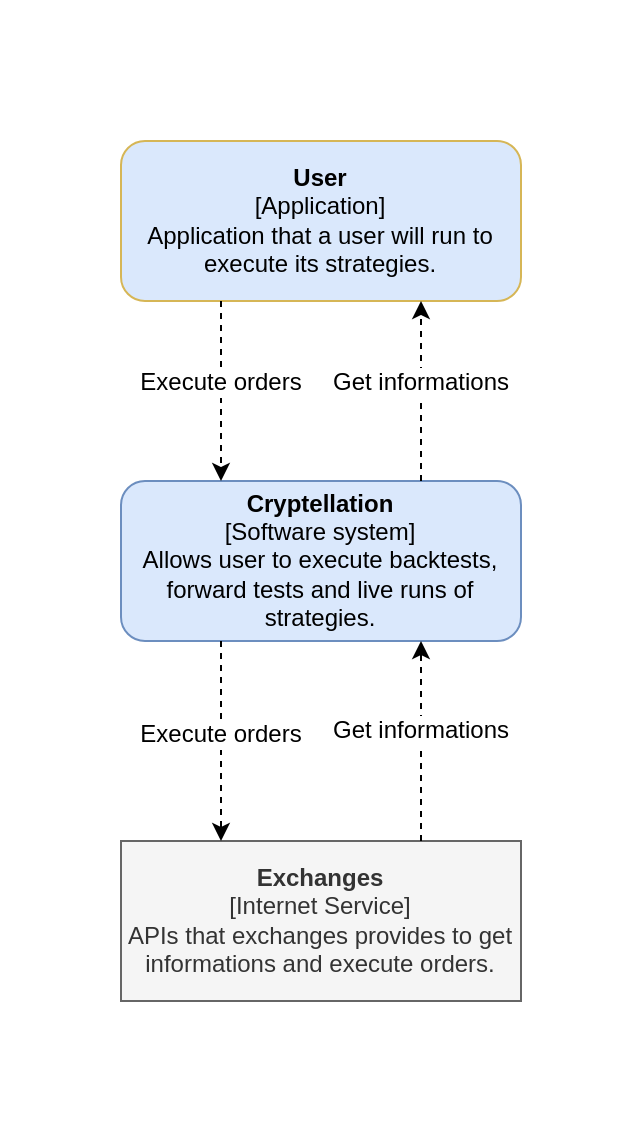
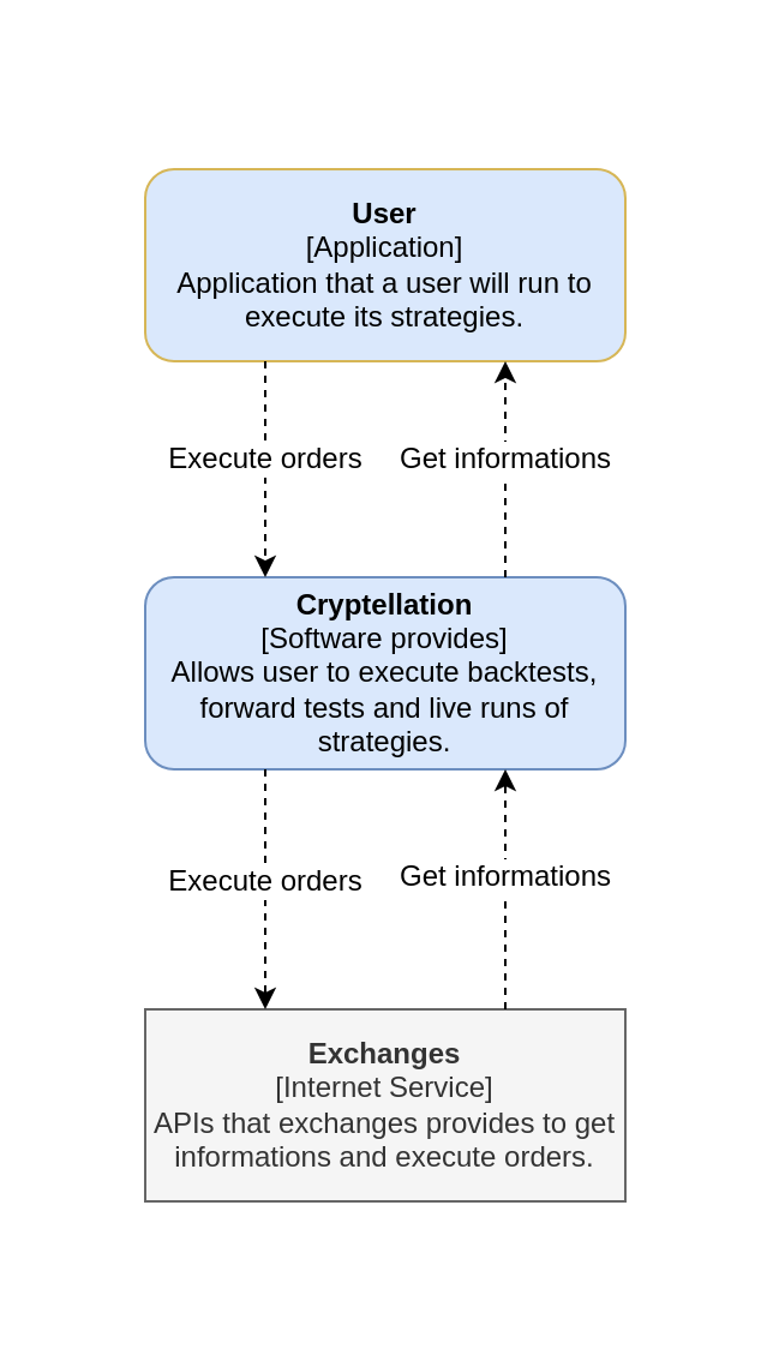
- <mxCell id="5" value="&lt;b&gt;Cryptellation&lt;/b&gt;&lt;br&gt;[Software system]&lt;br&gt;Allows user to execute backtests, forward tests and live runs of strategies." style="rounded=1;whiteSpace=wrap;html=1;fillColor=#dae8fc;strokeColor=#6c8ebf;" parent="1" vertex="1"><mxGeometry x="60" y="240" width="200" height="80" as="geometry" /></mxCell>
+ <mxCell id="5" value="&lt;b&gt;Cryptellation&lt;/b&gt;&lt;br&gt;[Software provides]&lt;br&gt;Allows user to execute backtests, forward tests and live runs of strategies." style="rounded=1;whiteSpace=wrap;html=1;fillColor=#dae8fc;strokeColor=#6c8ebf;" parent="1" vertex="1"><mxGeometry x="60" y="240" width="200" height="80" as="geometry" /></mxCell>
